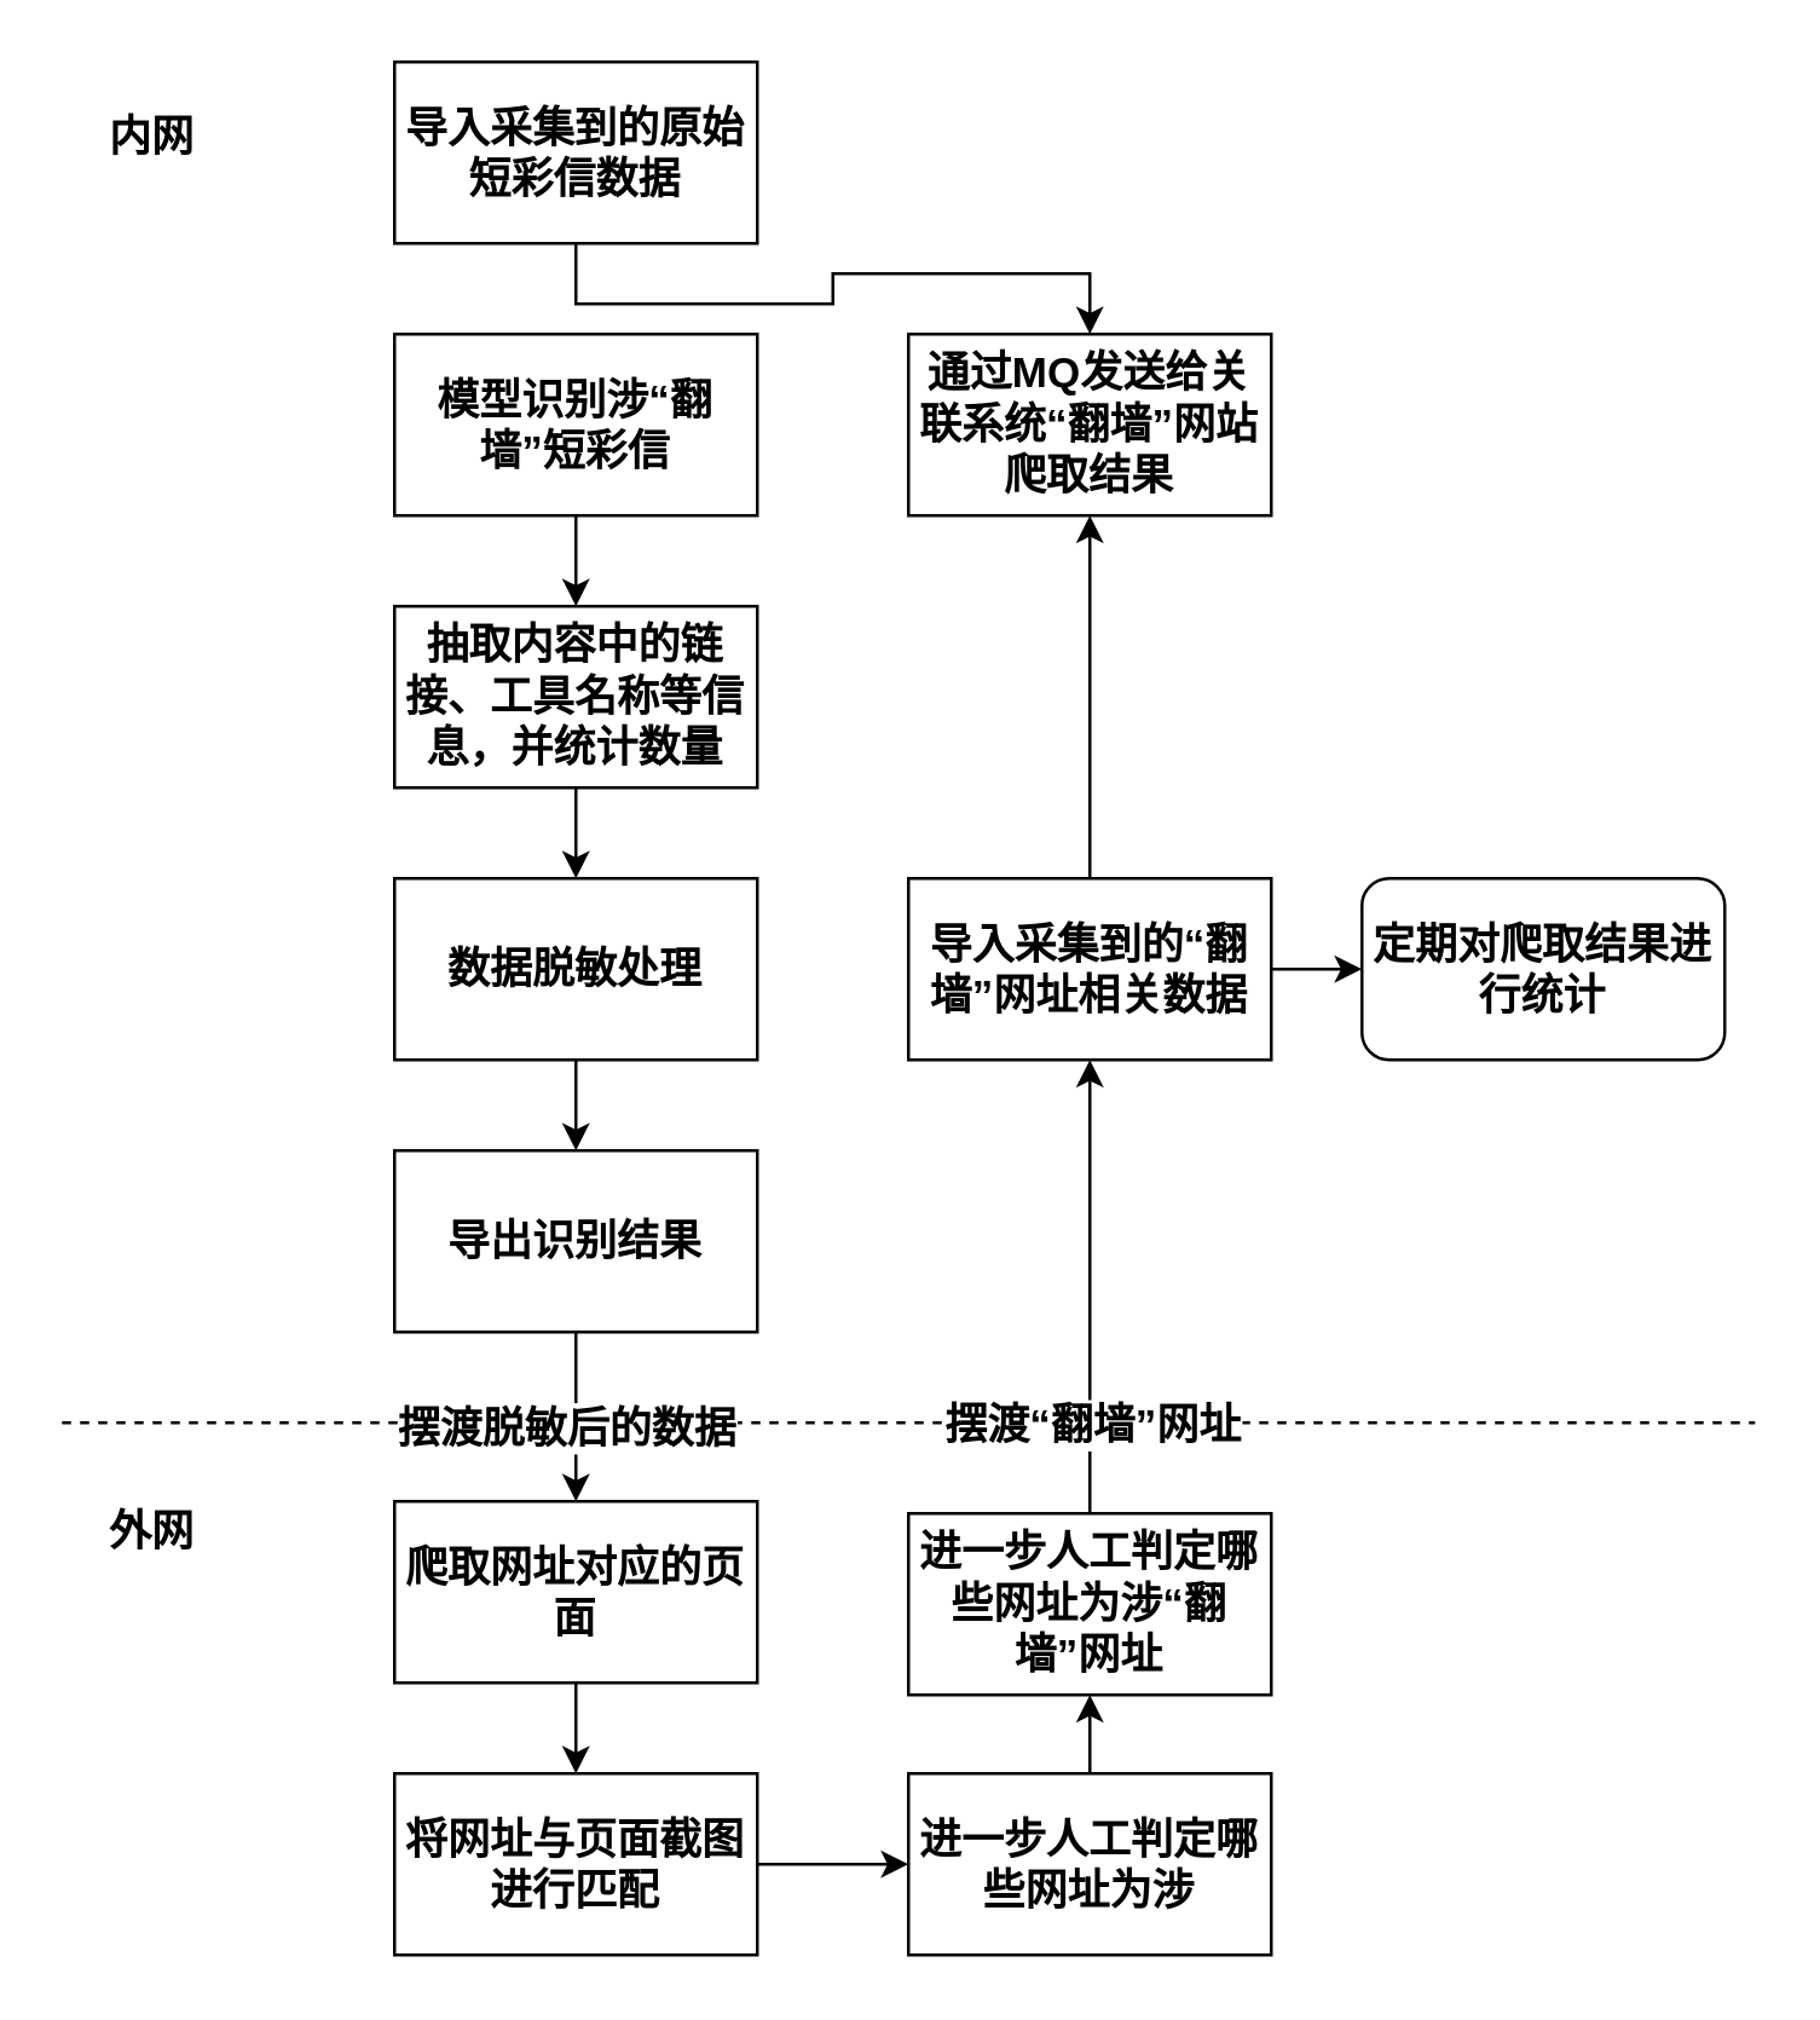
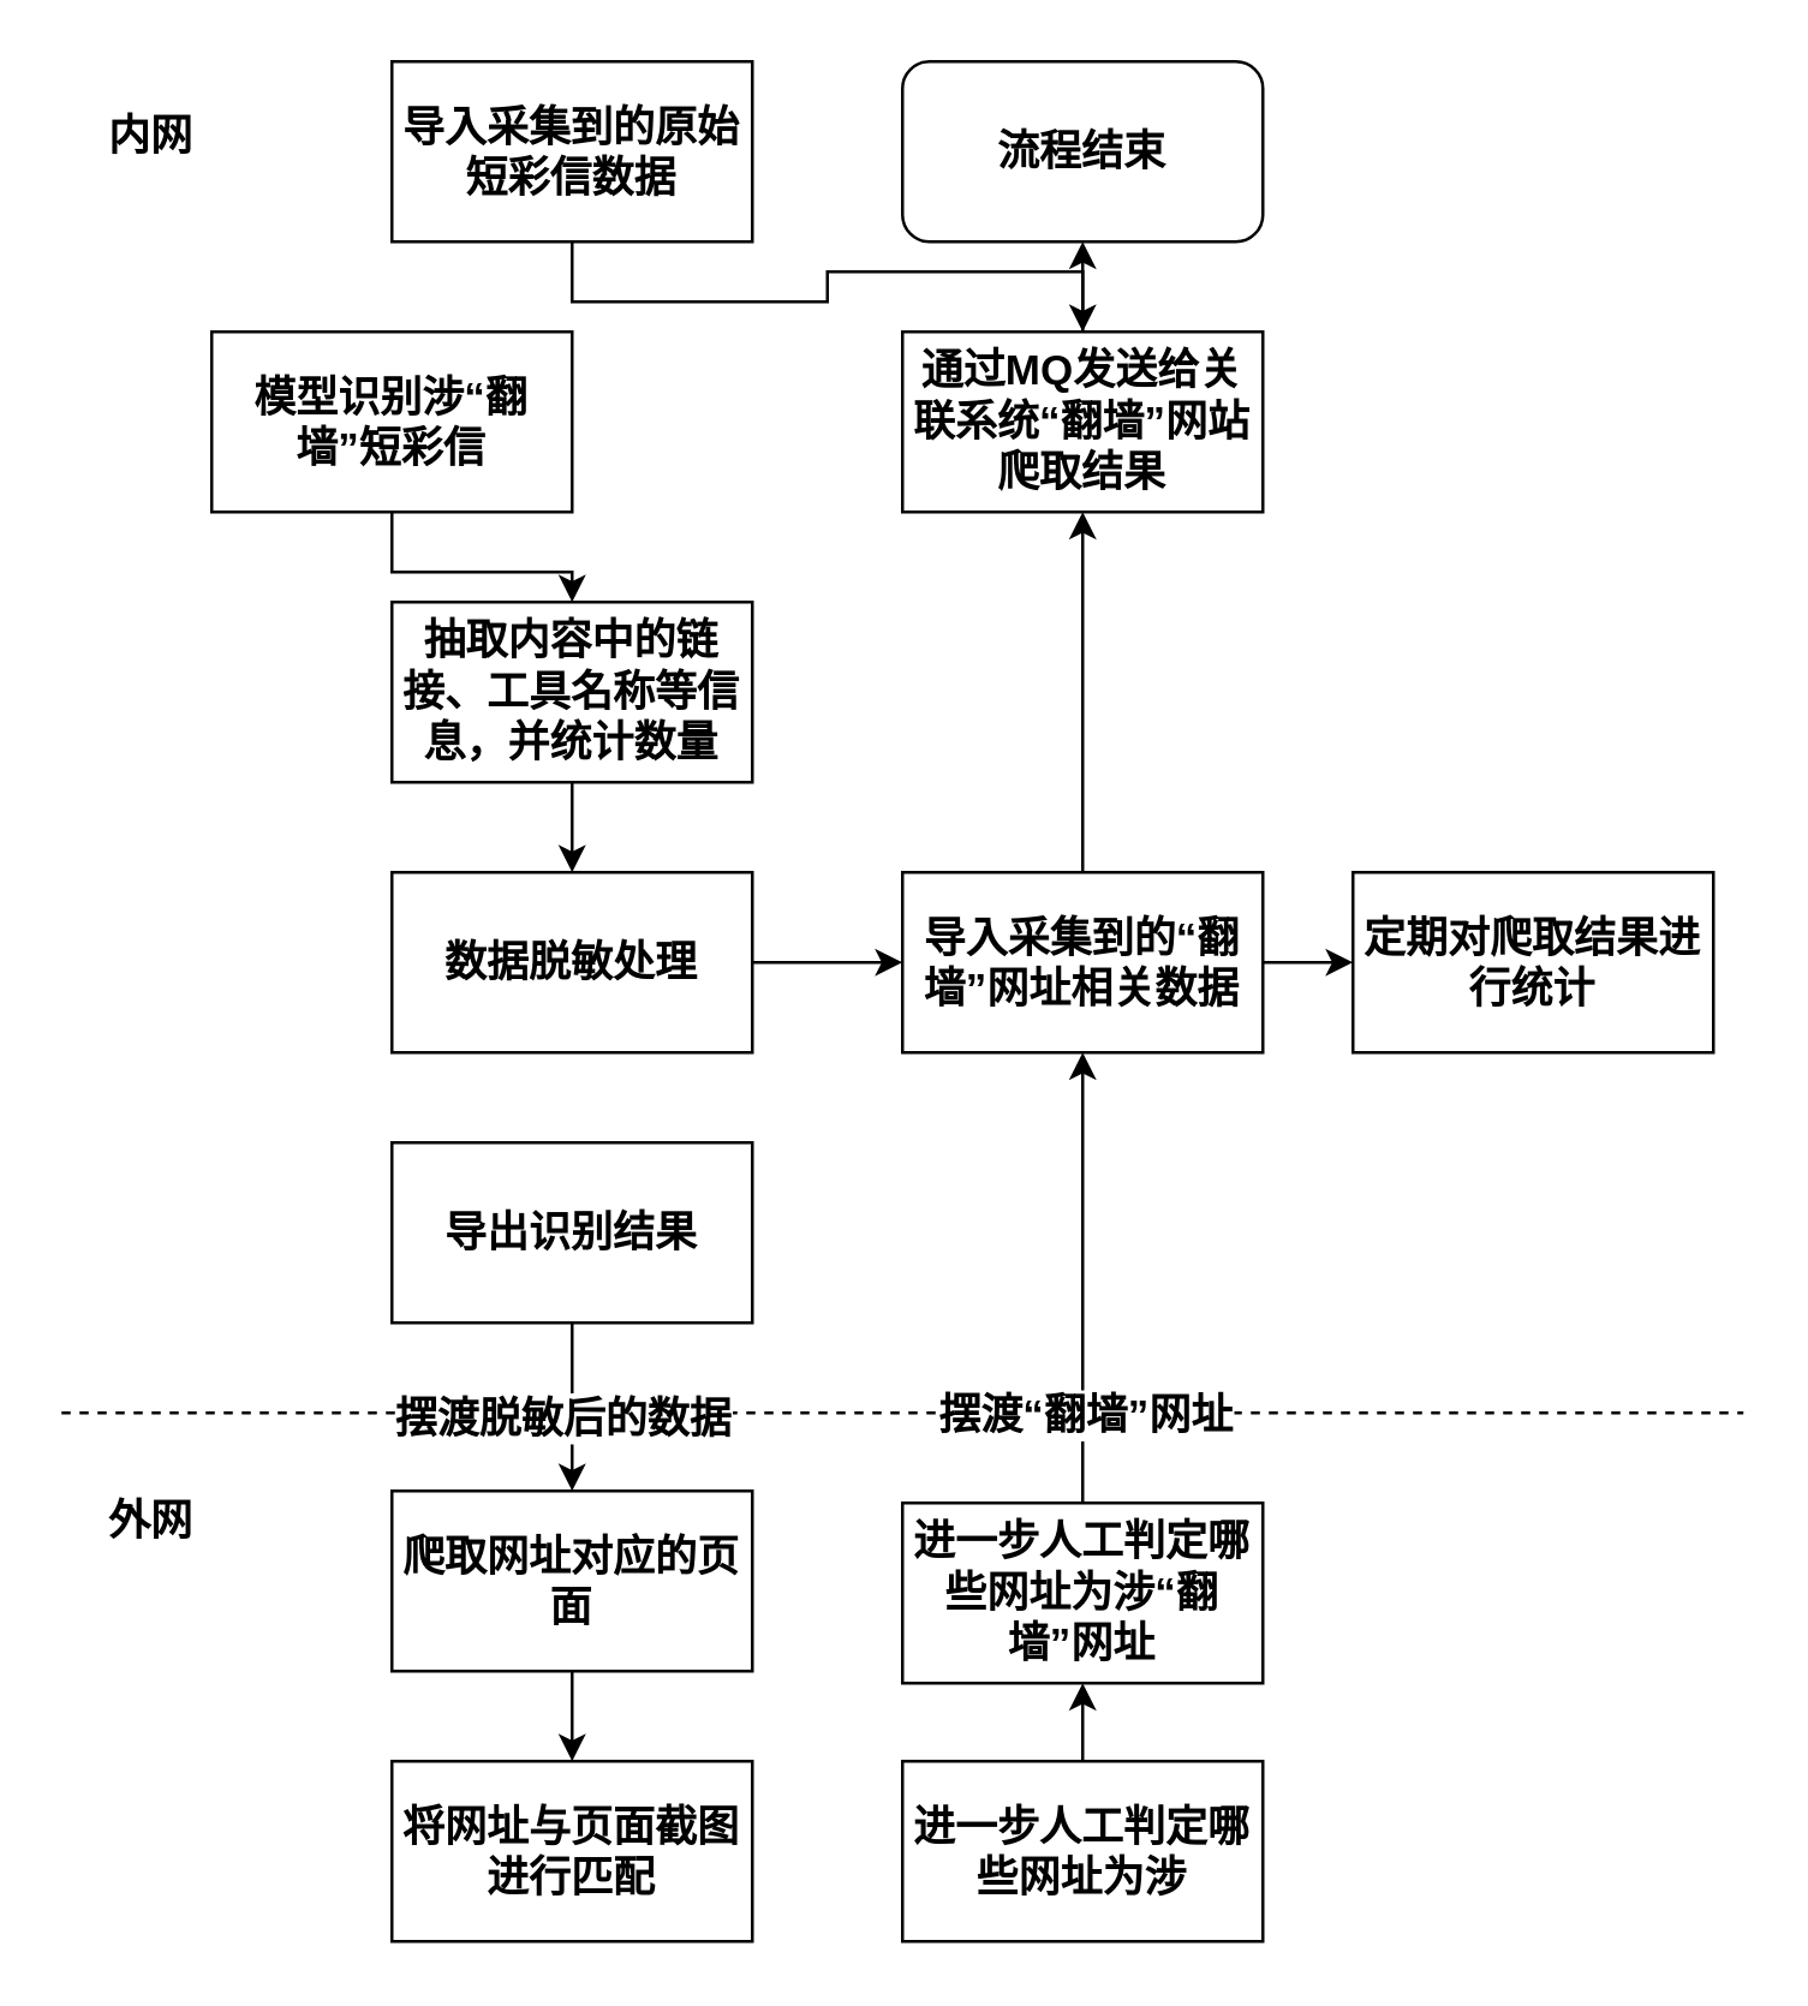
+ <mxCell id="31" value="流程结束" style="rounded=1;whiteSpace=wrap;html=1;fontSize=14;fontStyle=1" vertex="1" parent="1"><mxGeometry x="300" y="20" width="120" height="60" as="geometry" /></mxCell>
+ <mxCell id="27" style="edgeStyle=orthogonalEdgeStyle;rounded=0;orthogonalLoop=1;jettySize=auto;html=1;exitX=0.5;exitY=0;exitDx=0;exitDy=0;entryX=0.5;entryY=1;entryDx=0;entryDy=0;fontSize=14;fontStyle=1" edge="1" parent="1" source="28" target="31"><mxGeometry relative="1" as="geometry" /></mxCell>
- <mxCell id="3" value="模型识别涉“翻墙”短彩信" style="rounded=0;whiteSpace=wrap;html=1;fontSize=14;fontStyle=1" vertex="1" parent="1"><mxGeometry x="130" y="110" width="120" height="60" as="geometry" /></mxCell>
+ <mxCell id="3" value="模型识别涉“翻墙”短彩信" style="rounded=0;whiteSpace=wrap;html=1;fontSize=14;fontStyle=1" vertex="1" parent="1"><mxGeometry x="70" y="110" width="120" height="60" as="geometry" /></mxCell>
- <mxCell id="29" value="定期对爬取结果进行统计" style="whiteSpace=wrap;html=1;fontSize=14;fontStyle=1;rounded=1;" vertex="1" parent="1"><mxGeometry x="450" y="290" width="120" height="60" as="geometry" /></mxCell>
+ <mxCell id="29" value="定期对爬取结果进行统计" style="rounded=0;whiteSpace=wrap;html=1;fontSize=14;fontStyle=1" vertex="1" parent="1"><mxGeometry x="450" y="290" width="120" height="60" as="geometry" /></mxCell>
- <mxCell id="12" value="" style="edgeStyle=orthogonalEdgeStyle;rounded=0;orthogonalLoop=1;jettySize=auto;html=1;fontSize=14;fontStyle=1" edge="1" parent="1" source="13" target="16"><mxGeometry relative="1" as="geometry" /></mxCell>
+ <mxCell id="12" value="" style="edgeStyle=orthogonalEdgeStyle;rounded=0;orthogonalLoop=1;jettySize=auto;html=1;fontSize=14;fontStyle=1;" edge="1" parent="1" source="13" target="23"><mxGeometry relative="1" as="geometry" /></mxCell>
- <mxCell id="17" value="" style="edgeStyle=orthogonalEdgeStyle;rounded=0;orthogonalLoop=1;jettySize=auto;html=1;fontSize=14;fontStyle=1" edge="1" parent="1" source="18" target="20"><mxGeometry relative="1" as="geometry" /></mxCell>
